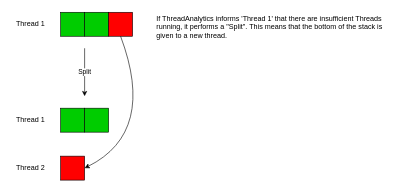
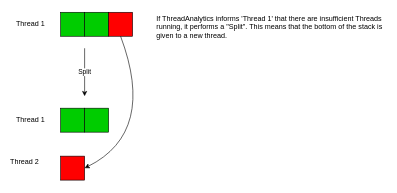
- <mxCell id="9" value="&lt;div&gt;Thread 2&lt;/div&gt;" style="text;html=1;strokeColor=none;fillColor=none;align=center;verticalAlign=middle;whiteSpace=wrap;rounded=0;" vertex="1" parent="1"><mxGeometry x="20" y="270" width="60" height="20" as="geometry" /></mxCell>
+ <mxCell id="9" value="&lt;div&gt;Thread 2&lt;/div&gt;" style="text;html=1;strokeColor=none;fillColor=none;align=center;verticalAlign=middle;whiteSpace=wrap;rounded=0;" vertex="1" parent="1"><mxGeometry x="10" y="260" width="60" height="20" as="geometry" /></mxCell>
